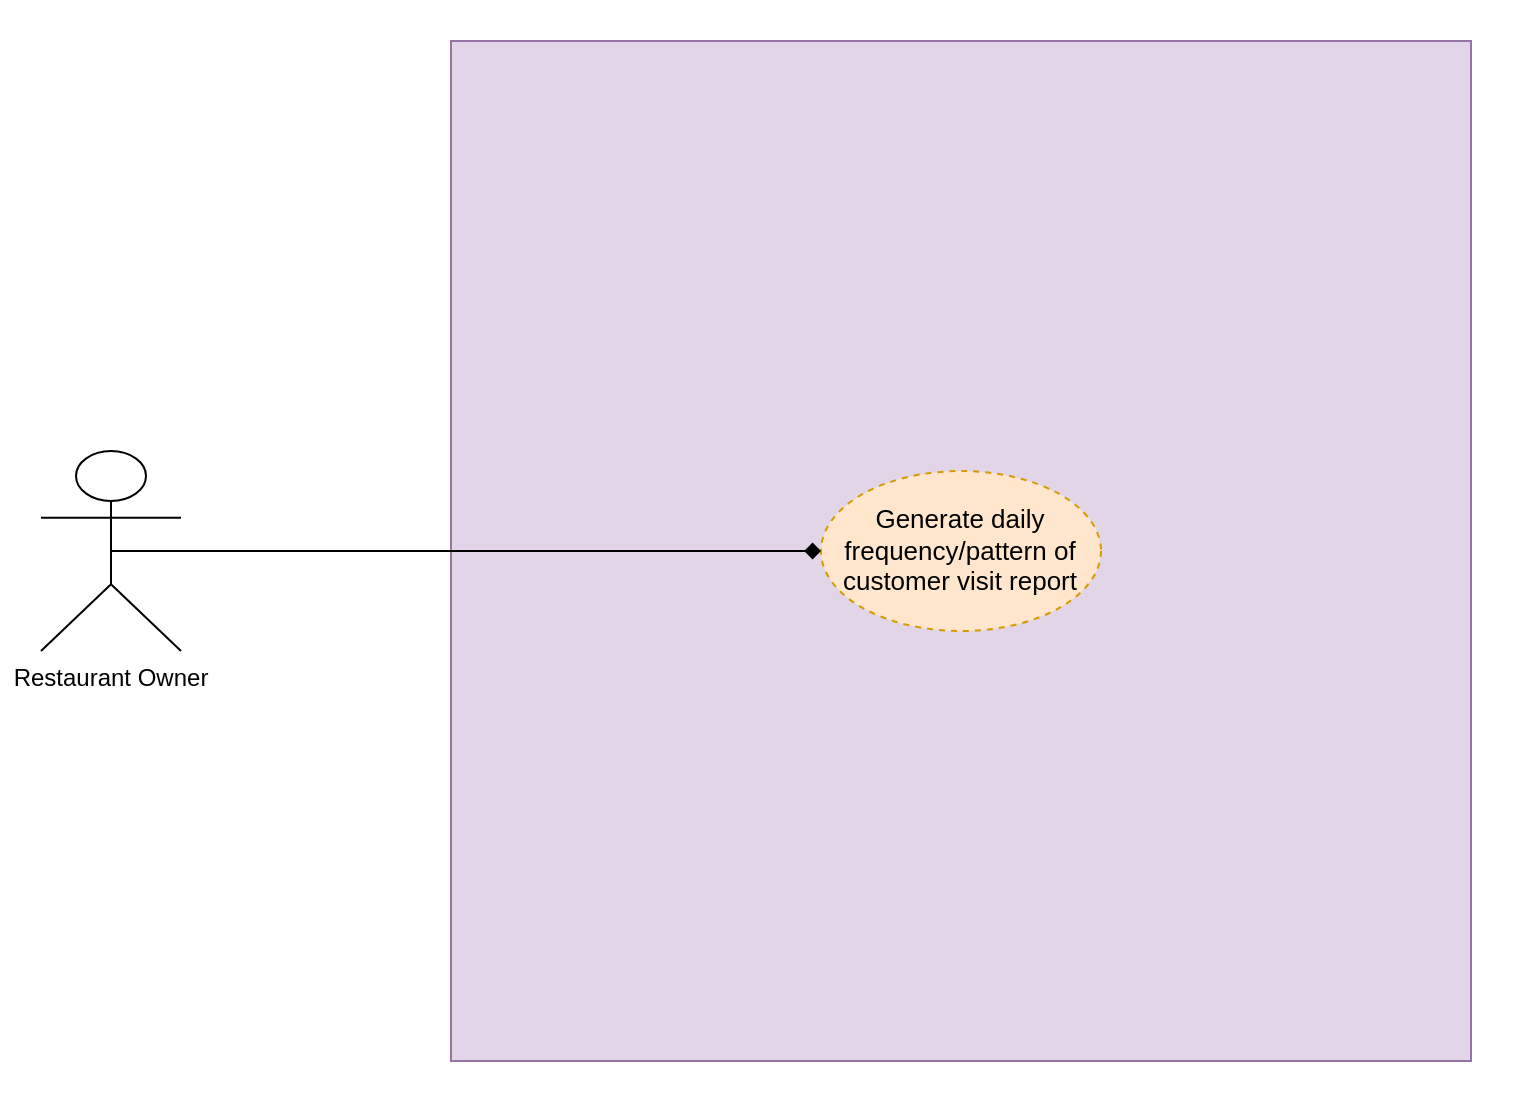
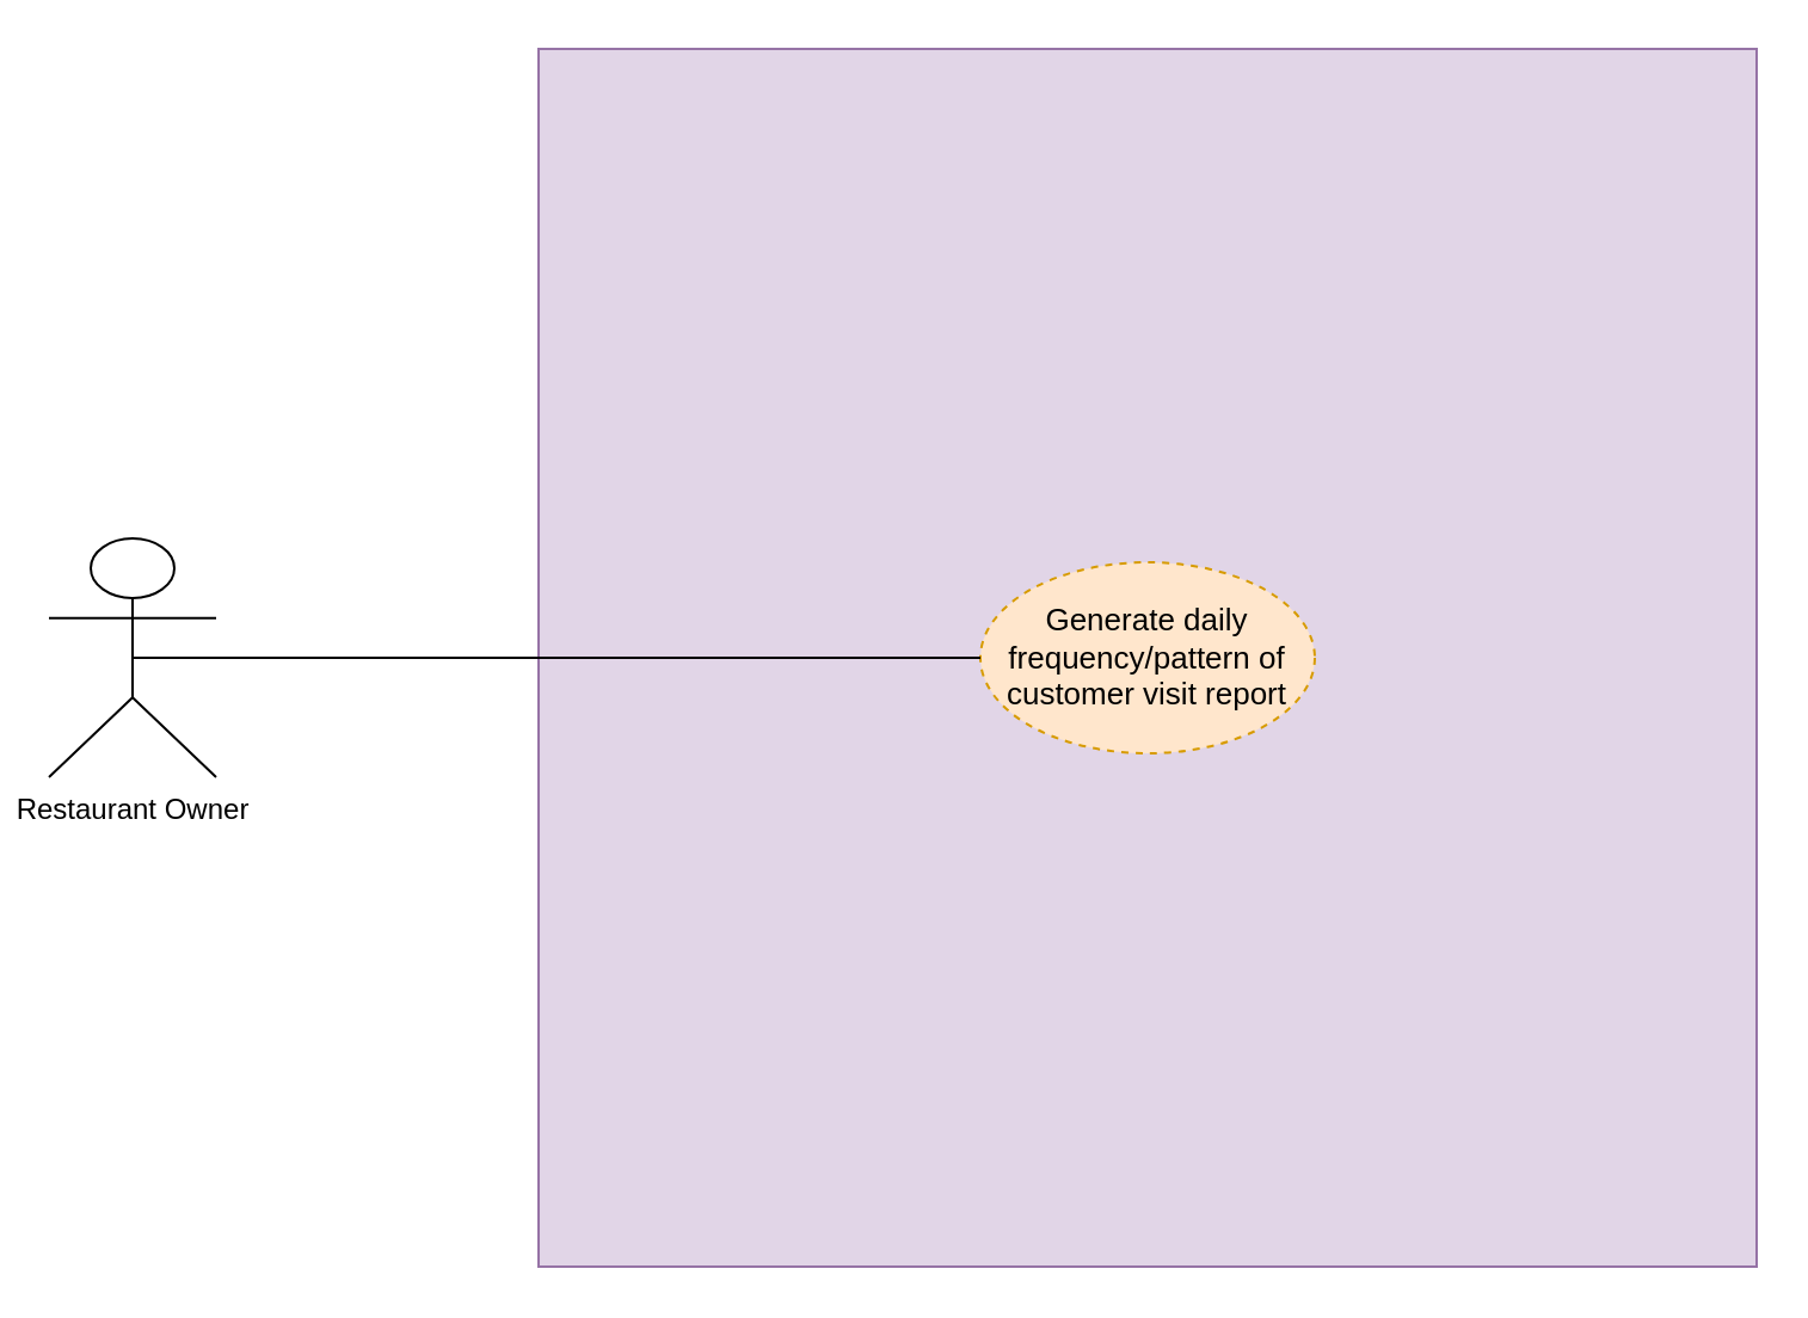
- <mxCell id="5" value="" style="endArrow=diamond;html=1;rounded=0;fontSize=15;entryX=0;entryY=0.5;entryDx=0;entryDy=0;exitX=0.5;exitY=0.5;exitDx=0;exitDy=0;exitPerimeter=0;" parent="1" source="2" target="4" edge="1"><mxGeometry width="50" height="50" relative="1" as="geometry"><mxPoint x="88.43" y="313.8" as="sourcePoint" /><mxPoint x="467.574" y="143.284" as="targetPoint" /></mxGeometry></mxCell>
+ <mxCell id="5" value="" style="endArrow=none;html=1;rounded=0;fontSize=15;entryX=0;entryY=0.5;entryDx=0;entryDy=0;exitX=0.5;exitY=0.5;exitDx=0;exitDy=0;exitPerimeter=0;" parent="1" source="2" target="4" edge="1"><mxGeometry width="50" height="50" relative="1" as="geometry"><mxPoint x="88.43" y="313.8" as="sourcePoint" /><mxPoint x="467.574" y="143.284" as="targetPoint" /></mxGeometry></mxCell>
